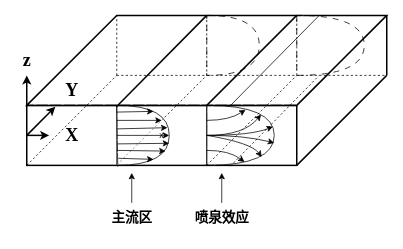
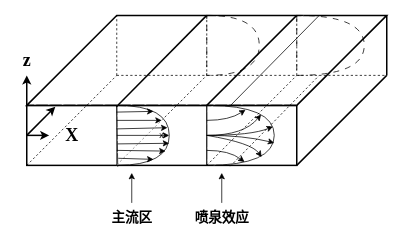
- <mxCell id="41" value="&lt;font style=&quot;font-size: 24px;&quot; face=&quot;Times New Roman&quot;&gt;&lt;b&gt;Y&lt;/b&gt;&lt;/font&gt;" style="text;html=1;align=center;verticalAlign=middle;resizable=0;points=[];autosize=1;strokeColor=none;fillColor=none;" vertex="1" parent="1"><mxGeometry x="75" y="100" width="40" height="40" as="geometry" /></mxCell>
